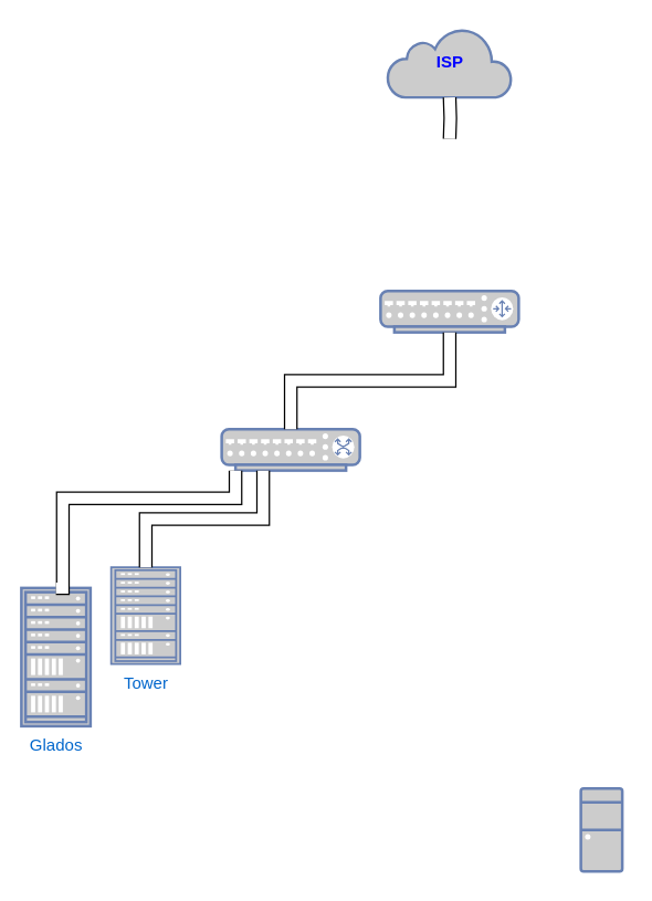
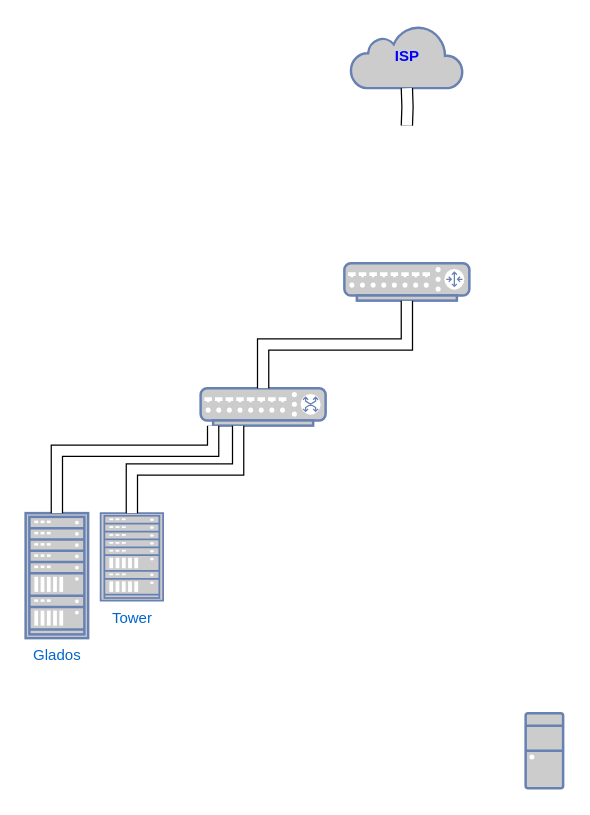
- <mxCell id="9" value="Glados" style="fontColor=#0066CC;verticalAlign=top;verticalLabelPosition=bottom;labelPosition=center;align=center;html=1;outlineConnect=0;fillColor=#CCCCCC;strokeColor=#6881B3;gradientColor=none;gradientDirection=north;strokeWidth=2;shape=mxgraph.networks.rack;" vertex="1" parent="1"><mxGeometry x="15" y="425" width="50" height="100" as="geometry" /></mxCell>
+ <mxCell id="9" value="Glados" style="fontColor=#0066CC;verticalAlign=top;verticalLabelPosition=bottom;labelPosition=center;align=center;html=1;outlineConnect=0;fillColor=#CCCCCC;strokeColor=#6881B3;gradientColor=none;gradientDirection=north;strokeWidth=2;shape=mxgraph.networks.rack;" vertex="1" parent="1"><mxGeometry x="20" y="410" width="50" height="100" as="geometry" /></mxCell>
